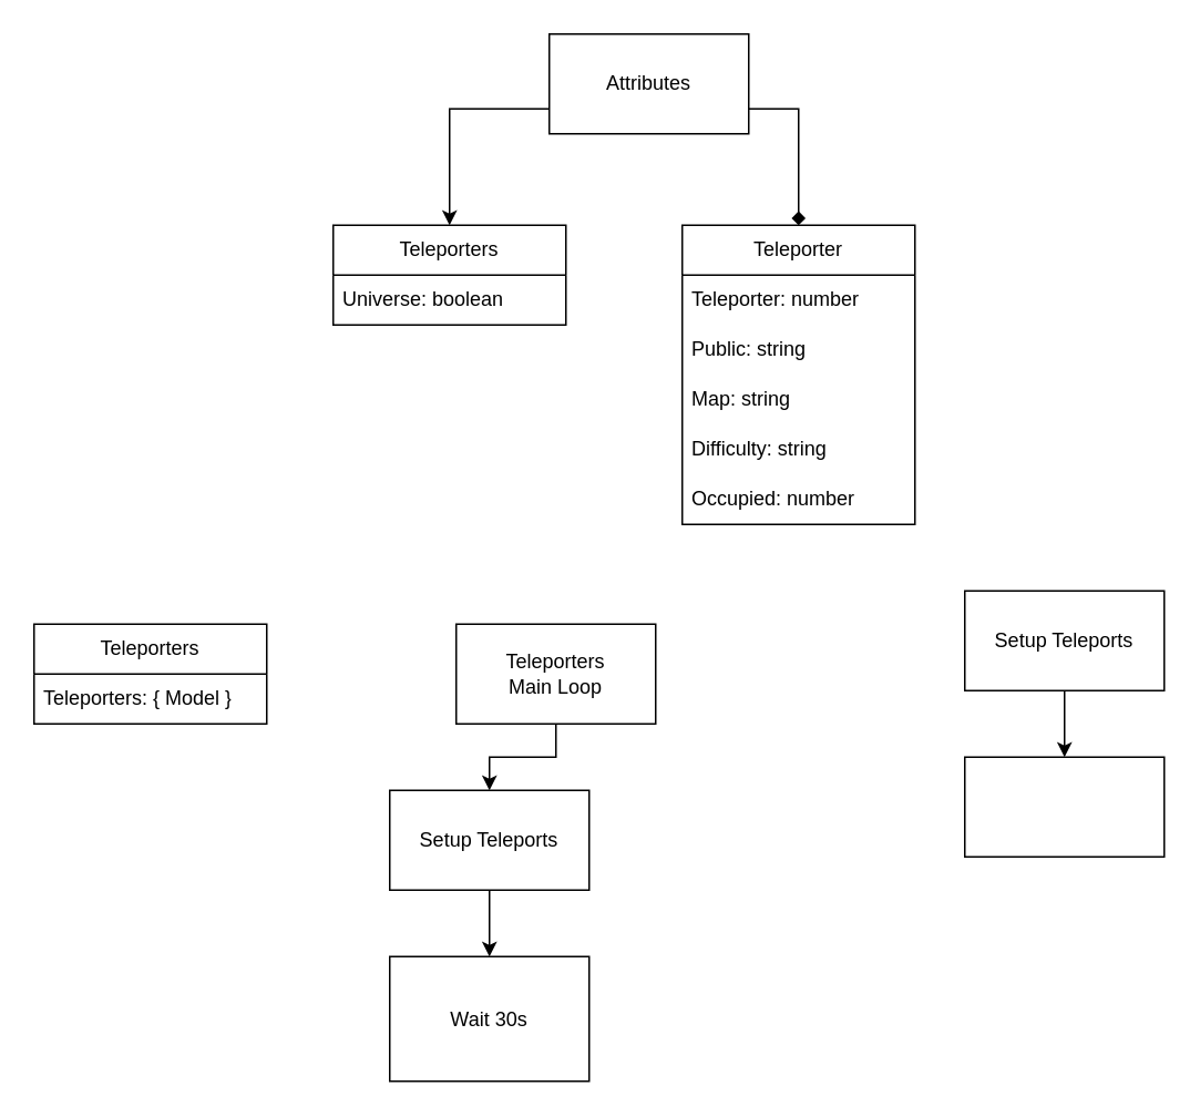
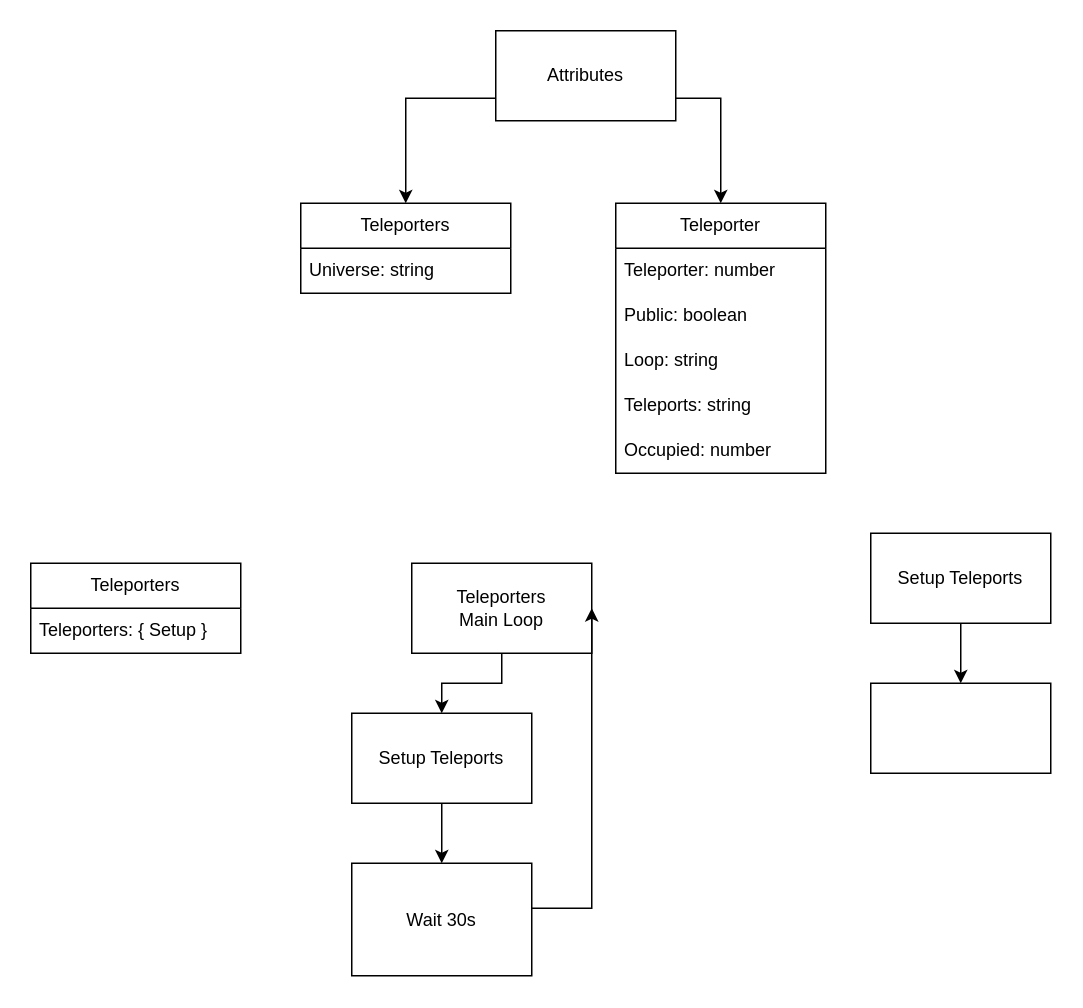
- <mxCell id="11" style="edgeStyle=orthogonalEdgeStyle;rounded=0;orthogonalLoop=1;jettySize=auto;html=1;entryX=0.5;entryY=0;entryDx=0;entryDy=0;endArrow=diamond;" edge="1" parent="1" source="12" target="4"><mxGeometry relative="1" as="geometry"><Array as="points"><mxPoint x="480" y="65" /></Array></mxGeometry></mxCell>
+ <mxCell id="11" style="edgeStyle=orthogonalEdgeStyle;rounded=0;orthogonalLoop=1;jettySize=auto;html=1;entryX=0.5;entryY=0;entryDx=0;entryDy=0;" edge="1" parent="1" source="12" target="4"><mxGeometry relative="1" as="geometry"><Array as="points"><mxPoint x="480" y="65" /></Array></mxGeometry></mxCell>
- <mxCell id="3" value="Universe: boolean" style="text;strokeColor=none;fillColor=none;align=left;verticalAlign=middle;spacingLeft=4;spacingRight=4;overflow=hidden;points=[[0,0.5],[1,0.5]];portConstraint=eastwest;rotatable=0;whiteSpace=wrap;html=1;" vertex="1" parent="2"><mxGeometry y="30" width="140" height="30" as="geometry" /></mxCell>
+ <mxCell id="3" value="Universe: string" style="text;strokeColor=none;fillColor=none;align=left;verticalAlign=middle;spacingLeft=4;spacingRight=4;overflow=hidden;points=[[0,0.5],[1,0.5]];portConstraint=eastwest;rotatable=0;whiteSpace=wrap;html=1;" vertex="1" parent="2"><mxGeometry y="30" width="140" height="30" as="geometry" /></mxCell>
- <mxCell id="6" value="Public: string" style="text;strokeColor=none;fillColor=none;align=left;verticalAlign=middle;spacingLeft=4;spacingRight=4;overflow=hidden;points=[[0,0.5],[1,0.5]];portConstraint=eastwest;rotatable=0;whiteSpace=wrap;html=1;" vertex="1" parent="4"><mxGeometry y="60" width="140" height="30" as="geometry" /></mxCell>
+ <mxCell id="6" value="Public: boolean" style="text;strokeColor=none;fillColor=none;align=left;verticalAlign=middle;spacingLeft=4;spacingRight=4;overflow=hidden;points=[[0,0.5],[1,0.5]];portConstraint=eastwest;rotatable=0;whiteSpace=wrap;html=1;" vertex="1" parent="4"><mxGeometry y="60" width="140" height="30" as="geometry" /></mxCell>
- <mxCell id="7" value="Map: string" style="text;strokeColor=none;fillColor=none;align=left;verticalAlign=middle;spacingLeft=4;spacingRight=4;overflow=hidden;points=[[0,0.5],[1,0.5]];portConstraint=eastwest;rotatable=0;whiteSpace=wrap;html=1;" vertex="1" parent="4"><mxGeometry y="90" width="140" height="30" as="geometry" /></mxCell>
+ <mxCell id="7" value="Loop: string" style="text;strokeColor=none;fillColor=none;align=left;verticalAlign=middle;spacingLeft=4;spacingRight=4;overflow=hidden;points=[[0,0.5],[1,0.5]];portConstraint=eastwest;rotatable=0;whiteSpace=wrap;html=1;" vertex="1" parent="4"><mxGeometry y="90" width="140" height="30" as="geometry" /></mxCell>
- <mxCell id="8" value="Difficulty: string" style="text;strokeColor=none;fillColor=none;align=left;verticalAlign=middle;spacingLeft=4;spacingRight=4;overflow=hidden;points=[[0,0.5],[1,0.5]];portConstraint=eastwest;rotatable=0;whiteSpace=wrap;html=1;" vertex="1" parent="4"><mxGeometry y="120" width="140" height="30" as="geometry" /></mxCell>
+ <mxCell id="8" value="Teleports: string" style="text;strokeColor=none;fillColor=none;align=left;verticalAlign=middle;spacingLeft=4;spacingRight=4;overflow=hidden;points=[[0,0.5],[1,0.5]];portConstraint=eastwest;rotatable=0;whiteSpace=wrap;html=1;" vertex="1" parent="4"><mxGeometry y="120" width="140" height="30" as="geometry" /></mxCell>
- <mxCell id="23" value="Teleporters: { Model }" style="text;strokeColor=none;fillColor=none;align=left;verticalAlign=middle;spacingLeft=4;spacingRight=4;overflow=hidden;points=[[0,0.5],[1,0.5]];portConstraint=eastwest;rotatable=0;whiteSpace=wrap;html=1;" vertex="1" parent="22"><mxGeometry y="30" width="140" height="30" as="geometry" /></mxCell>
+ <mxCell id="23" value="Teleporters: { Setup }" style="text;strokeColor=none;fillColor=none;align=left;verticalAlign=middle;spacingLeft=4;spacingRight=4;overflow=hidden;points=[[0,0.5],[1,0.5]];portConstraint=eastwest;rotatable=0;whiteSpace=wrap;html=1;" vertex="1" parent="22"><mxGeometry y="30" width="140" height="30" as="geometry" /></mxCell>
+ <mxCell id="17" style="edgeStyle=orthogonalEdgeStyle;rounded=0;orthogonalLoop=1;jettySize=auto;html=1;entryX=1;entryY=0.5;entryDx=0;entryDy=0;" edge="1" parent="1" source="18" target="14"><mxGeometry relative="1" as="geometry"><Array as="points"><mxPoint x="394" y="605" /><mxPoint x="394" y="405" /></Array></mxGeometry></mxCell>
